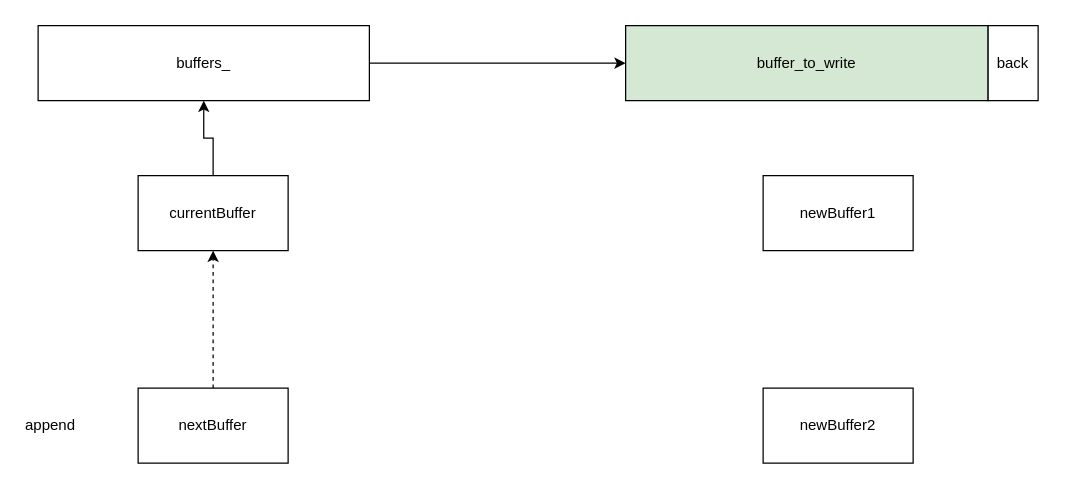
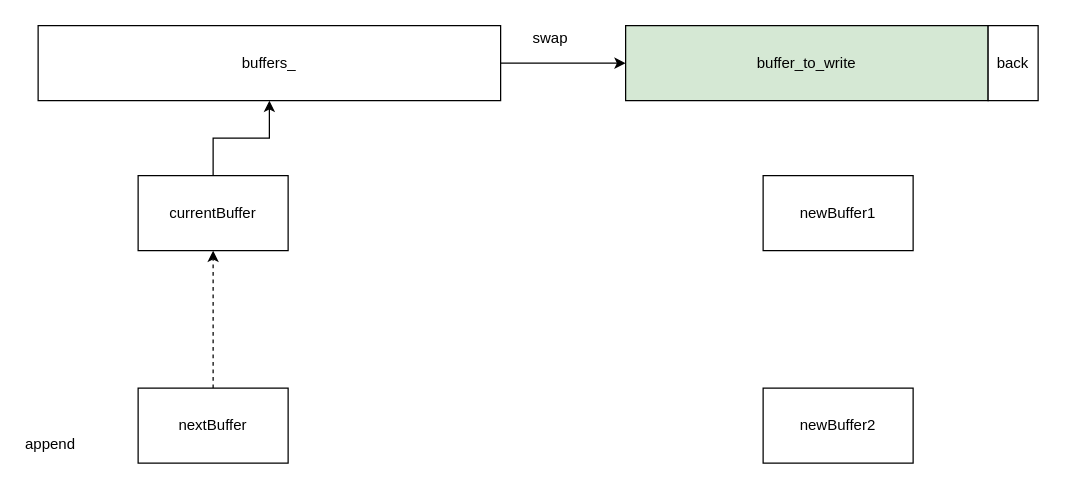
+ <mxCell id="11" value="swap" style="text;html=1;strokeColor=none;fillColor=none;align=center;verticalAlign=middle;whiteSpace=wrap;rounded=0;" vertex="1" parent="1"><mxGeometry x="420" y="20" width="40" height="20" as="geometry" /></mxCell>
- <mxCell id="10" value="buffers_" style="rounded=0;whiteSpace=wrap;html=1;" vertex="1" parent="1"><mxGeometry x="30" y="20" width="265" height="60" as="geometry" /></mxCell>
+ <mxCell id="10" value="buffers_" style="rounded=0;whiteSpace=wrap;html=1;" vertex="1" parent="1"><mxGeometry x="30" y="20" width="370" height="60" as="geometry" /></mxCell>
- <mxCell id="12" value="append" style="text;html=1;strokeColor=none;fillColor=none;align=center;verticalAlign=middle;whiteSpace=wrap;rounded=0;" vertex="1" parent="1"><mxGeometry x="20" y="330" width="40" height="20" as="geometry" /></mxCell>
+ <mxCell id="12" value="append" style="text;html=1;strokeColor=none;fillColor=none;align=center;verticalAlign=middle;whiteSpace=wrap;rounded=0;" vertex="1" parent="1"><mxGeometry x="20" y="345" width="40" height="20" as="geometry" /></mxCell>
